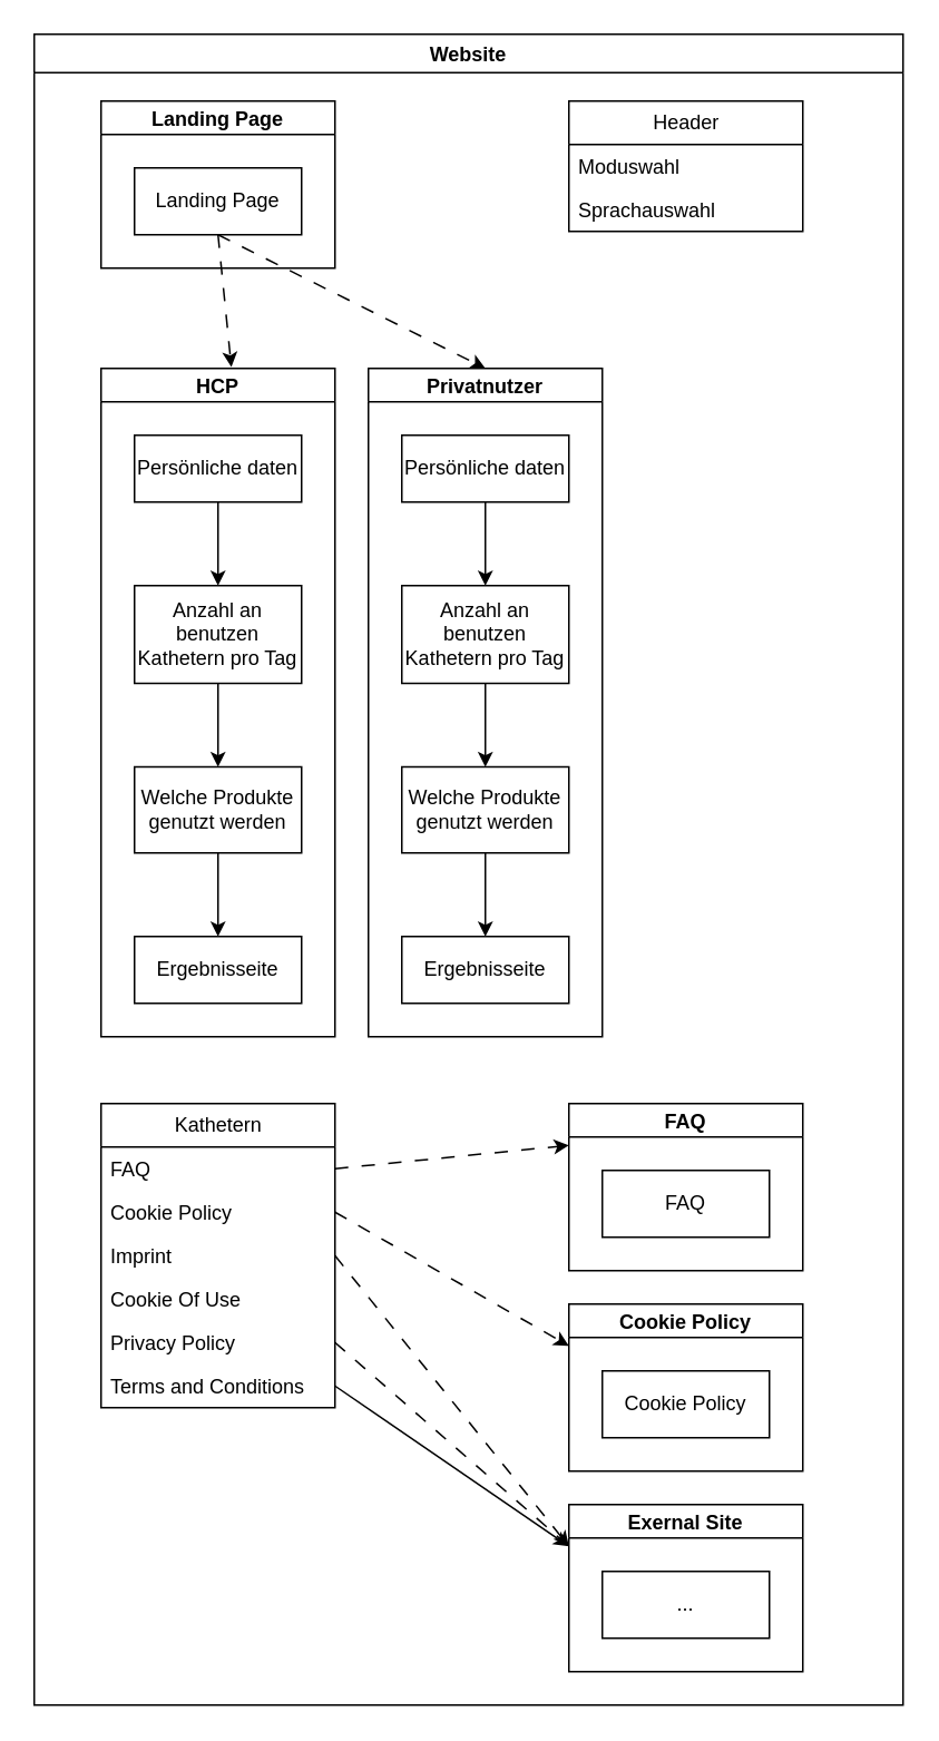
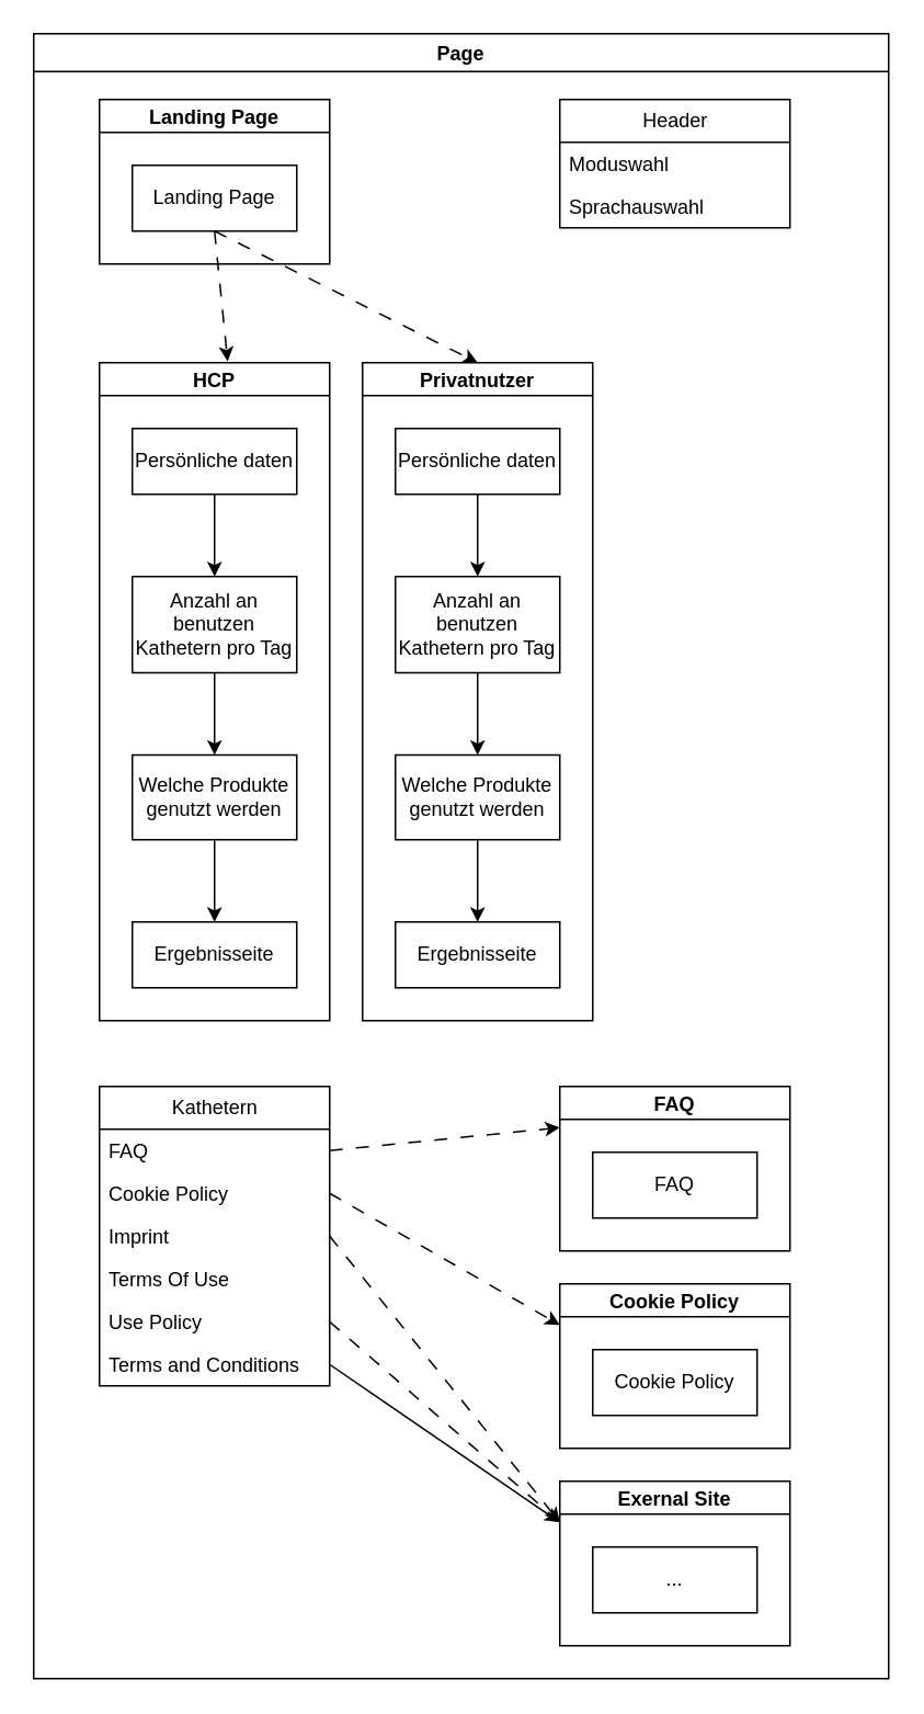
- <mxCell id="2" value="Website" style="swimlane;rounded=0;shadow=0;glass=0;sketch=0;gradientColor=none;" vertex="1" parent="1"><mxGeometry x="20" y="20" width="520" height="1000" as="geometry"><mxRectangle x="90" y="160" width="100" height="30" as="alternateBounds" /></mxGeometry></mxCell>
+ <mxCell id="2" value="Page" style="swimlane;rounded=0;shadow=0;glass=0;sketch=0;gradientColor=none;" vertex="1" parent="1"><mxGeometry x="20" y="20" width="520" height="1000" as="geometry"><mxRectangle x="90" y="160" width="100" height="30" as="alternateBounds" /></mxGeometry></mxCell>
- <mxCell id="30" value="Cookie Of Use" style="text;strokeColor=none;fillColor=none;align=left;verticalAlign=top;spacingLeft=4;spacingRight=4;overflow=hidden;rotatable=0;points=[[0,0.5],[1,0.5]];portConstraint=eastwest;whiteSpace=wrap;html=1;rounded=0;shadow=0;glass=0;sketch=0;" vertex="1" parent="26"><mxGeometry y="104" width="140" height="26" as="geometry" /></mxCell>
+ <mxCell id="30" value="Terms Of Use" style="text;strokeColor=none;fillColor=none;align=left;verticalAlign=top;spacingLeft=4;spacingRight=4;overflow=hidden;rotatable=0;points=[[0,0.5],[1,0.5]];portConstraint=eastwest;whiteSpace=wrap;html=1;rounded=0;shadow=0;glass=0;sketch=0;" vertex="1" parent="26"><mxGeometry y="104" width="140" height="26" as="geometry" /></mxCell>
- <mxCell id="31" value="Privacy Policy" style="text;strokeColor=none;fillColor=none;align=left;verticalAlign=top;spacingLeft=4;spacingRight=4;overflow=hidden;rotatable=0;points=[[0,0.5],[1,0.5]];portConstraint=eastwest;whiteSpace=wrap;html=1;rounded=0;shadow=0;glass=0;sketch=0;" vertex="1" parent="26"><mxGeometry y="130" width="140" height="26" as="geometry" /></mxCell>
+ <mxCell id="31" value="Use Policy" style="text;strokeColor=none;fillColor=none;align=left;verticalAlign=top;spacingLeft=4;spacingRight=4;overflow=hidden;rotatable=0;points=[[0,0.5],[1,0.5]];portConstraint=eastwest;whiteSpace=wrap;html=1;rounded=0;shadow=0;glass=0;sketch=0;" vertex="1" parent="26"><mxGeometry y="130" width="140" height="26" as="geometry" /></mxCell>
